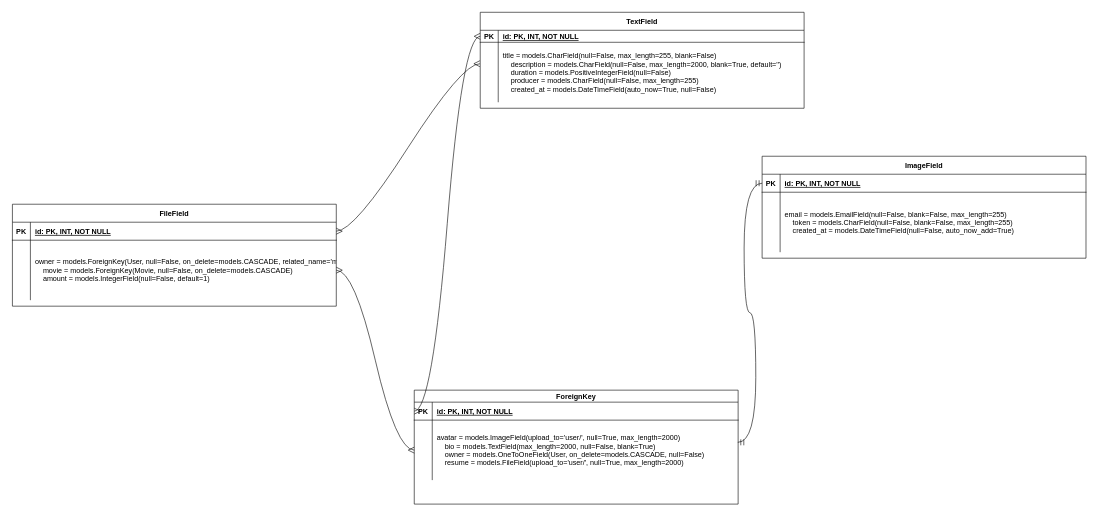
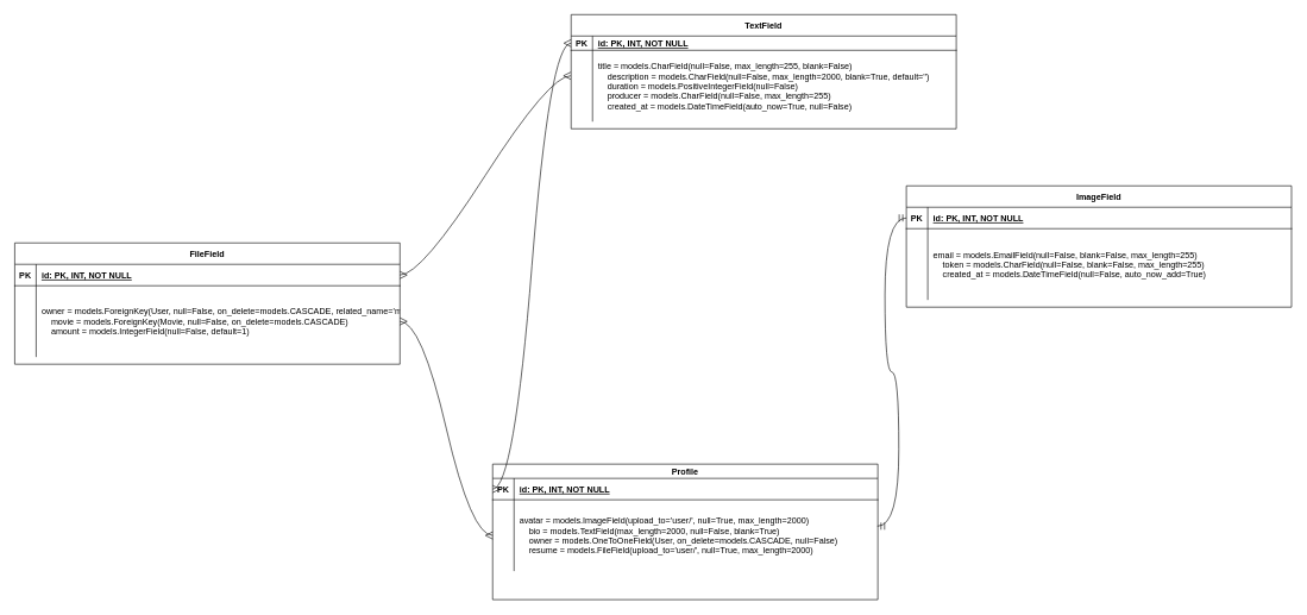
- <mxCell id="16" value="ForeignKey" style="shape=table;startSize=20;container=1;collapsible=1;childLayout=tableLayout;fixedRows=1;rowLines=0;fontStyle=1;align=center;resizeLast=1;" vertex="1" parent="1"><mxGeometry x="690" y="650" width="540" height="190" as="geometry" /></mxCell>
+ <mxCell id="16" value="Profile" style="shape=table;startSize=20;container=1;collapsible=1;childLayout=tableLayout;fixedRows=1;rowLines=0;fontStyle=1;align=center;resizeLast=1;" vertex="1" parent="1"><mxGeometry x="690" y="650" width="540" height="190" as="geometry" /></mxCell>
